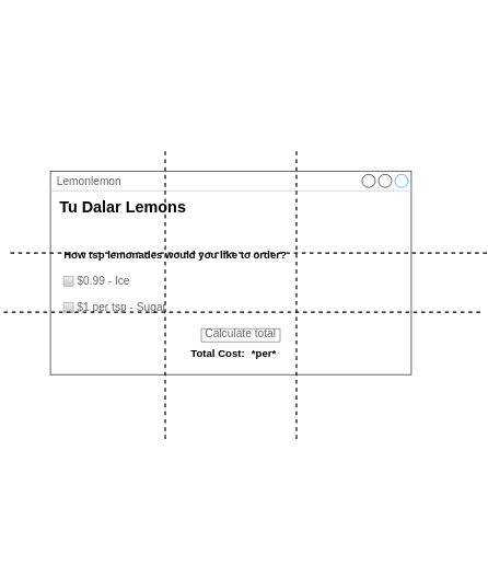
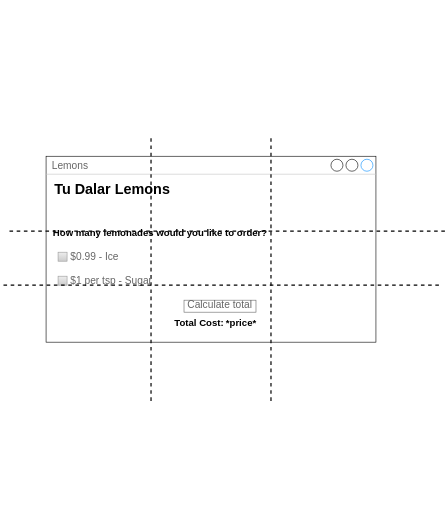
- <mxCell id="2" value="Lemonlemon" style="strokeWidth=1;shadow=0;dashed=0;align=center;html=1;shape=mxgraph.mockup.containers.window;align=left;verticalAlign=top;spacingLeft=8;strokeColor2=#008cff;strokeColor3=#c4c4c4;fontColor=#666666;mainText=;fontSize=17;labelBackgroundColor=none;whiteSpace=wrap;" parent="1" vertex="1"><mxGeometry x="20" y="260" width="550" height="310" as="geometry" /></mxCell>
+ <mxCell id="2" value="Lemons" style="strokeWidth=1;shadow=0;dashed=0;align=center;html=1;shape=mxgraph.mockup.containers.window;align=left;verticalAlign=top;spacingLeft=8;strokeColor2=#008cff;strokeColor3=#c4c4c4;fontColor=#666666;mainText=;fontSize=17;labelBackgroundColor=none;whiteSpace=wrap;" parent="1" vertex="1"><mxGeometry x="20" y="260" width="550" height="310" as="geometry" /></mxCell>
- <mxCell id="3" value="&lt;font style=&quot;font-size: 16px;&quot;&gt;How tsp lemonades would you like to order?&lt;/font&gt;" style="text;strokeColor=none;fillColor=none;html=1;fontSize=24;fontStyle=1;verticalAlign=middle;align=center;" parent="1" vertex="1"><mxGeometry x="160" y="350" width="100" height="70" as="geometry" /></mxCell>
+ <mxCell id="3" value="&lt;font style=&quot;font-size: 16px;&quot;&gt;How many lemonades would you like to order?&lt;/font&gt;" style="text;strokeColor=none;fillColor=none;html=1;fontSize=24;fontStyle=1;verticalAlign=middle;align=center;" parent="1" vertex="1"><mxGeometry x="160" y="350" width="100" height="70" as="geometry" /></mxCell>
- <mxCell id="12" value="&lt;span style=&quot;font-size: 16px;&quot;&gt;*per*&lt;/span&gt;" style="text;strokeColor=none;fillColor=none;html=1;fontSize=24;fontStyle=1;verticalAlign=middle;align=center;" vertex="1" parent="1"><mxGeometry x="290" y="500" width="110" height="70" as="geometry" /></mxCell>
+ <mxCell id="12" value="&lt;span style=&quot;font-size: 16px;&quot;&gt;*price*&lt;/span&gt;" style="text;strokeColor=none;fillColor=none;html=1;fontSize=24;fontStyle=1;verticalAlign=middle;align=center;" vertex="1" parent="1"><mxGeometry x="290" y="500" width="110" height="70" as="geometry" /></mxCell>
